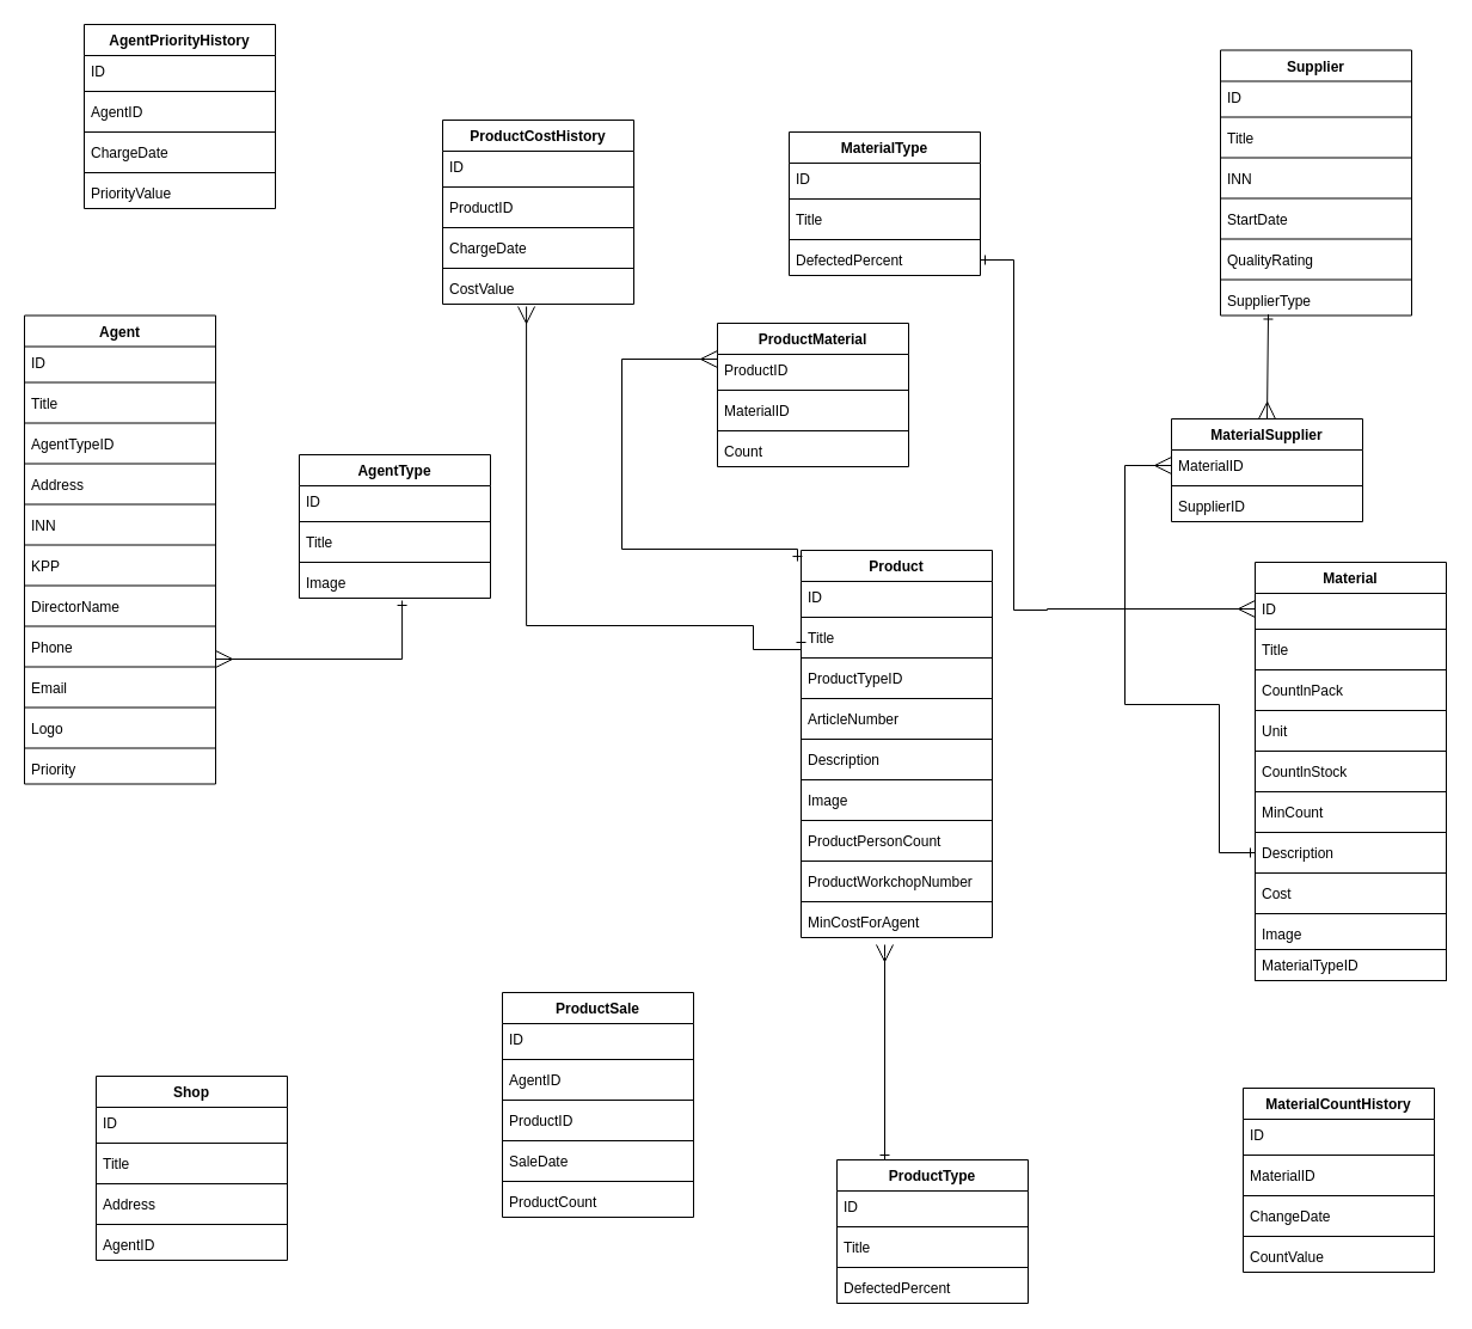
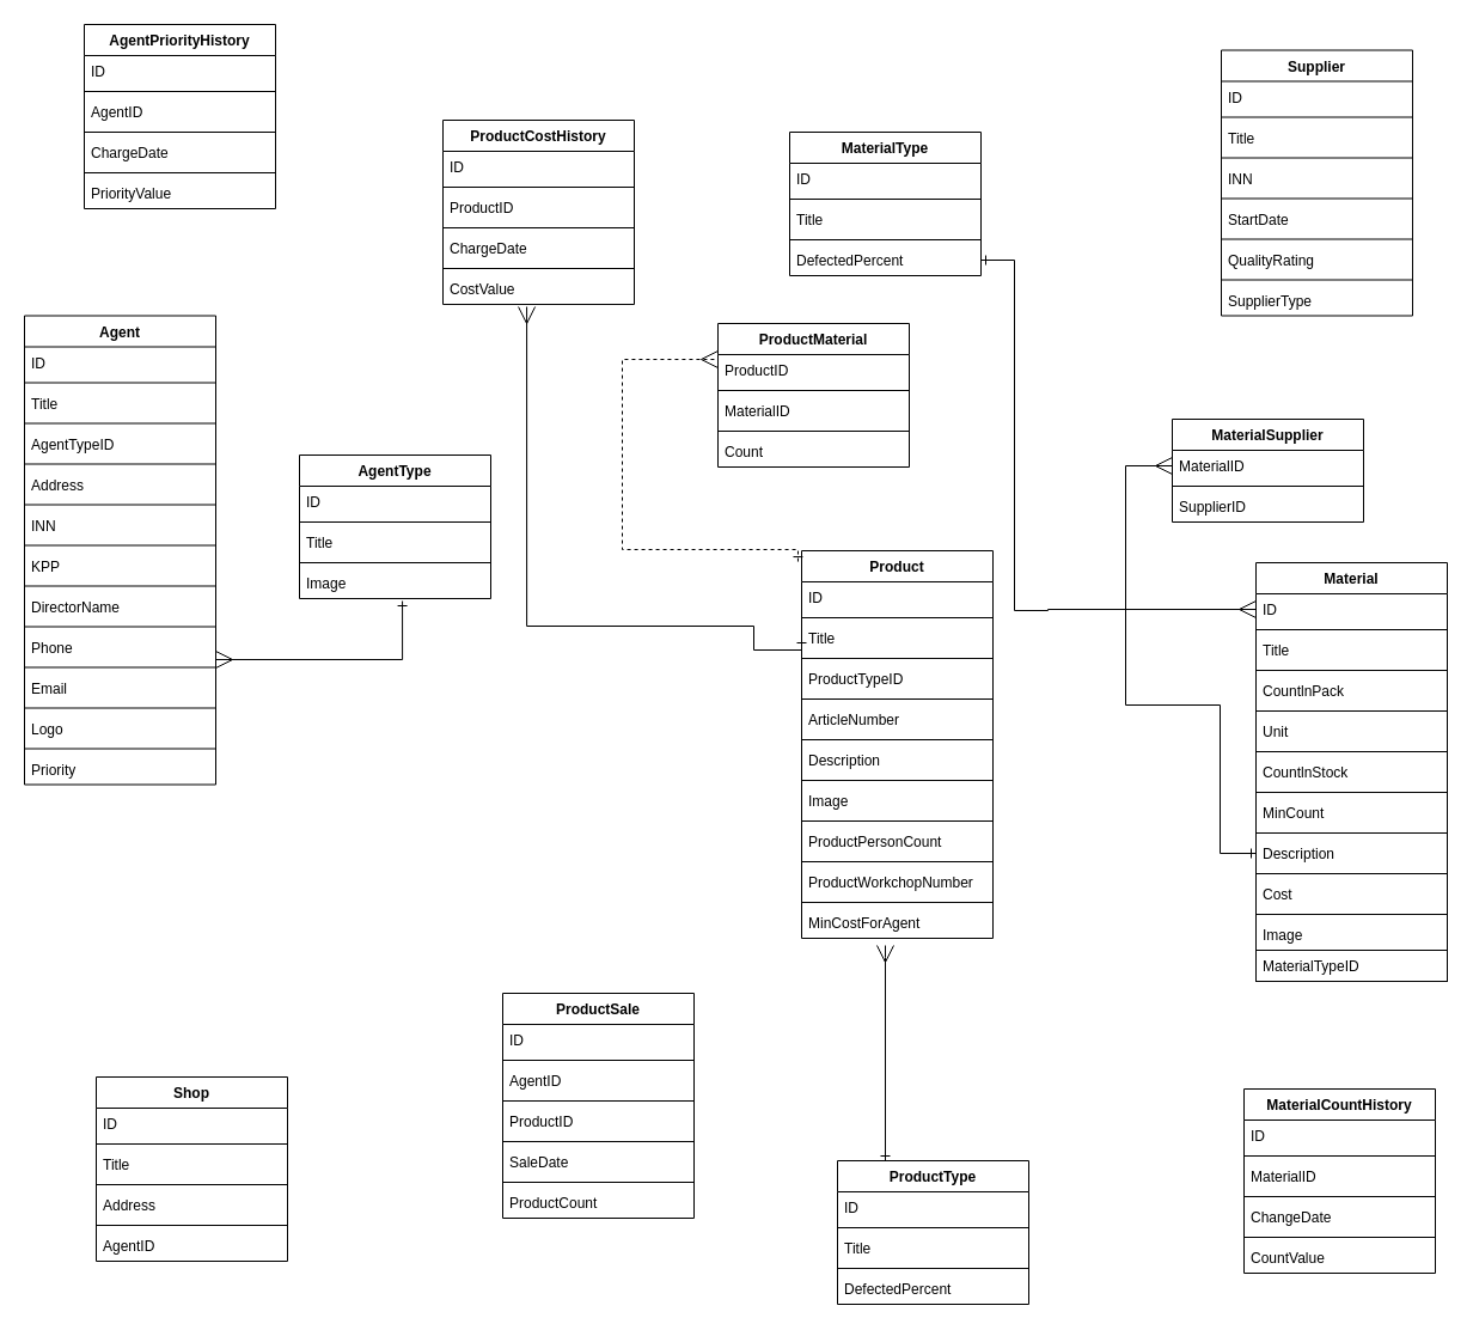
- <mxCell id="149" value="" style="endArrow=ERmany;endFill=0;endSize=12;html=1;rounded=0;startArrow=ERone;startFill=0;exitX=0.25;exitY=0.962;exitDx=0;exitDy=0;exitPerimeter=0;entryX=0.5;entryY=0;entryDx=0;entryDy=0;" edge="1" parent="1" source="105" target="106"><mxGeometry width="160" relative="1" as="geometry"><mxPoint x="961.04" y="210.002" as="sourcePoint" /><mxPoint x="960" y="300.49" as="targetPoint" /></mxGeometry></mxCell>
- <mxCell id="145" value="" style="endArrow=ERmany;endFill=0;endSize=12;html=1;rounded=0;startArrow=ERone;startFill=0;edgeStyle=orthogonalEdgeStyle;entryX=0;entryY=0.25;entryDx=0;entryDy=0;exitX=-0.019;exitY=0.028;exitDx=0;exitDy=0;exitPerimeter=0;" edge="1" parent="1" source="70" target="64"><mxGeometry width="160" relative="1" as="geometry"><mxPoint x="520" y="650" as="sourcePoint" /><mxPoint x="290" y="579.004" as="targetPoint" /><Array as="points"><mxPoint x="520" y="459" /><mxPoint x="520" y="300" /></Array></mxGeometry></mxCell>
+ <mxCell id="145" value="" style="endArrow=ERmany;endFill=0;endSize=12;html=1;rounded=0;startArrow=ERone;startFill=0;edgeStyle=orthogonalEdgeStyle;entryX=0;entryY=0.25;entryDx=0;entryDy=0;exitX=-0.019;exitY=0.028;exitDx=0;exitDy=0;exitPerimeter=0;dashed=1;" edge="1" parent="1" source="70" target="64"><mxGeometry width="160" relative="1" as="geometry"><mxPoint x="520" y="650" as="sourcePoint" /><mxPoint x="290" y="579.004" as="targetPoint" /><Array as="points"><mxPoint x="520" y="459" /><mxPoint x="520" y="300" /></Array></mxGeometry></mxCell>
